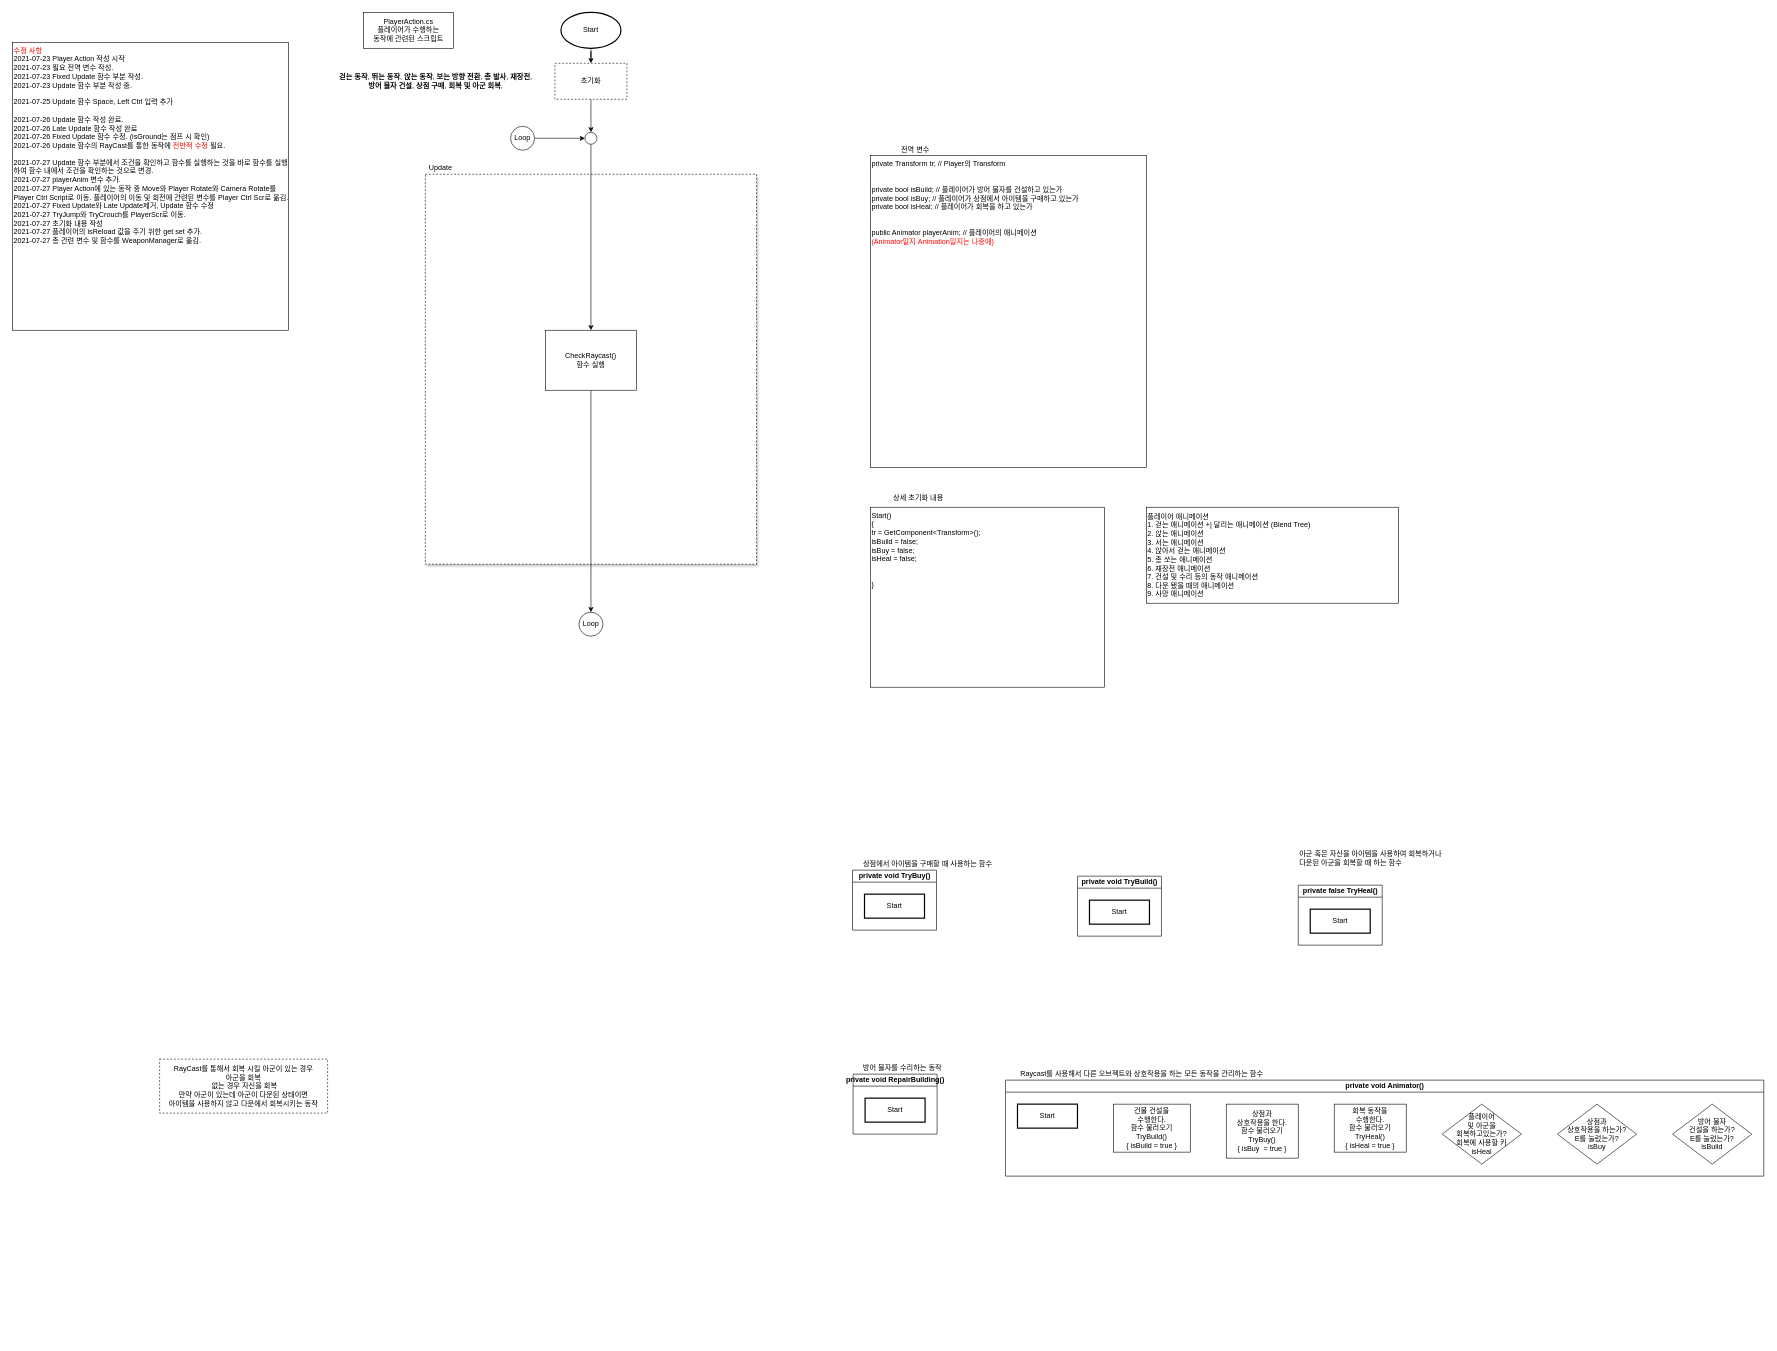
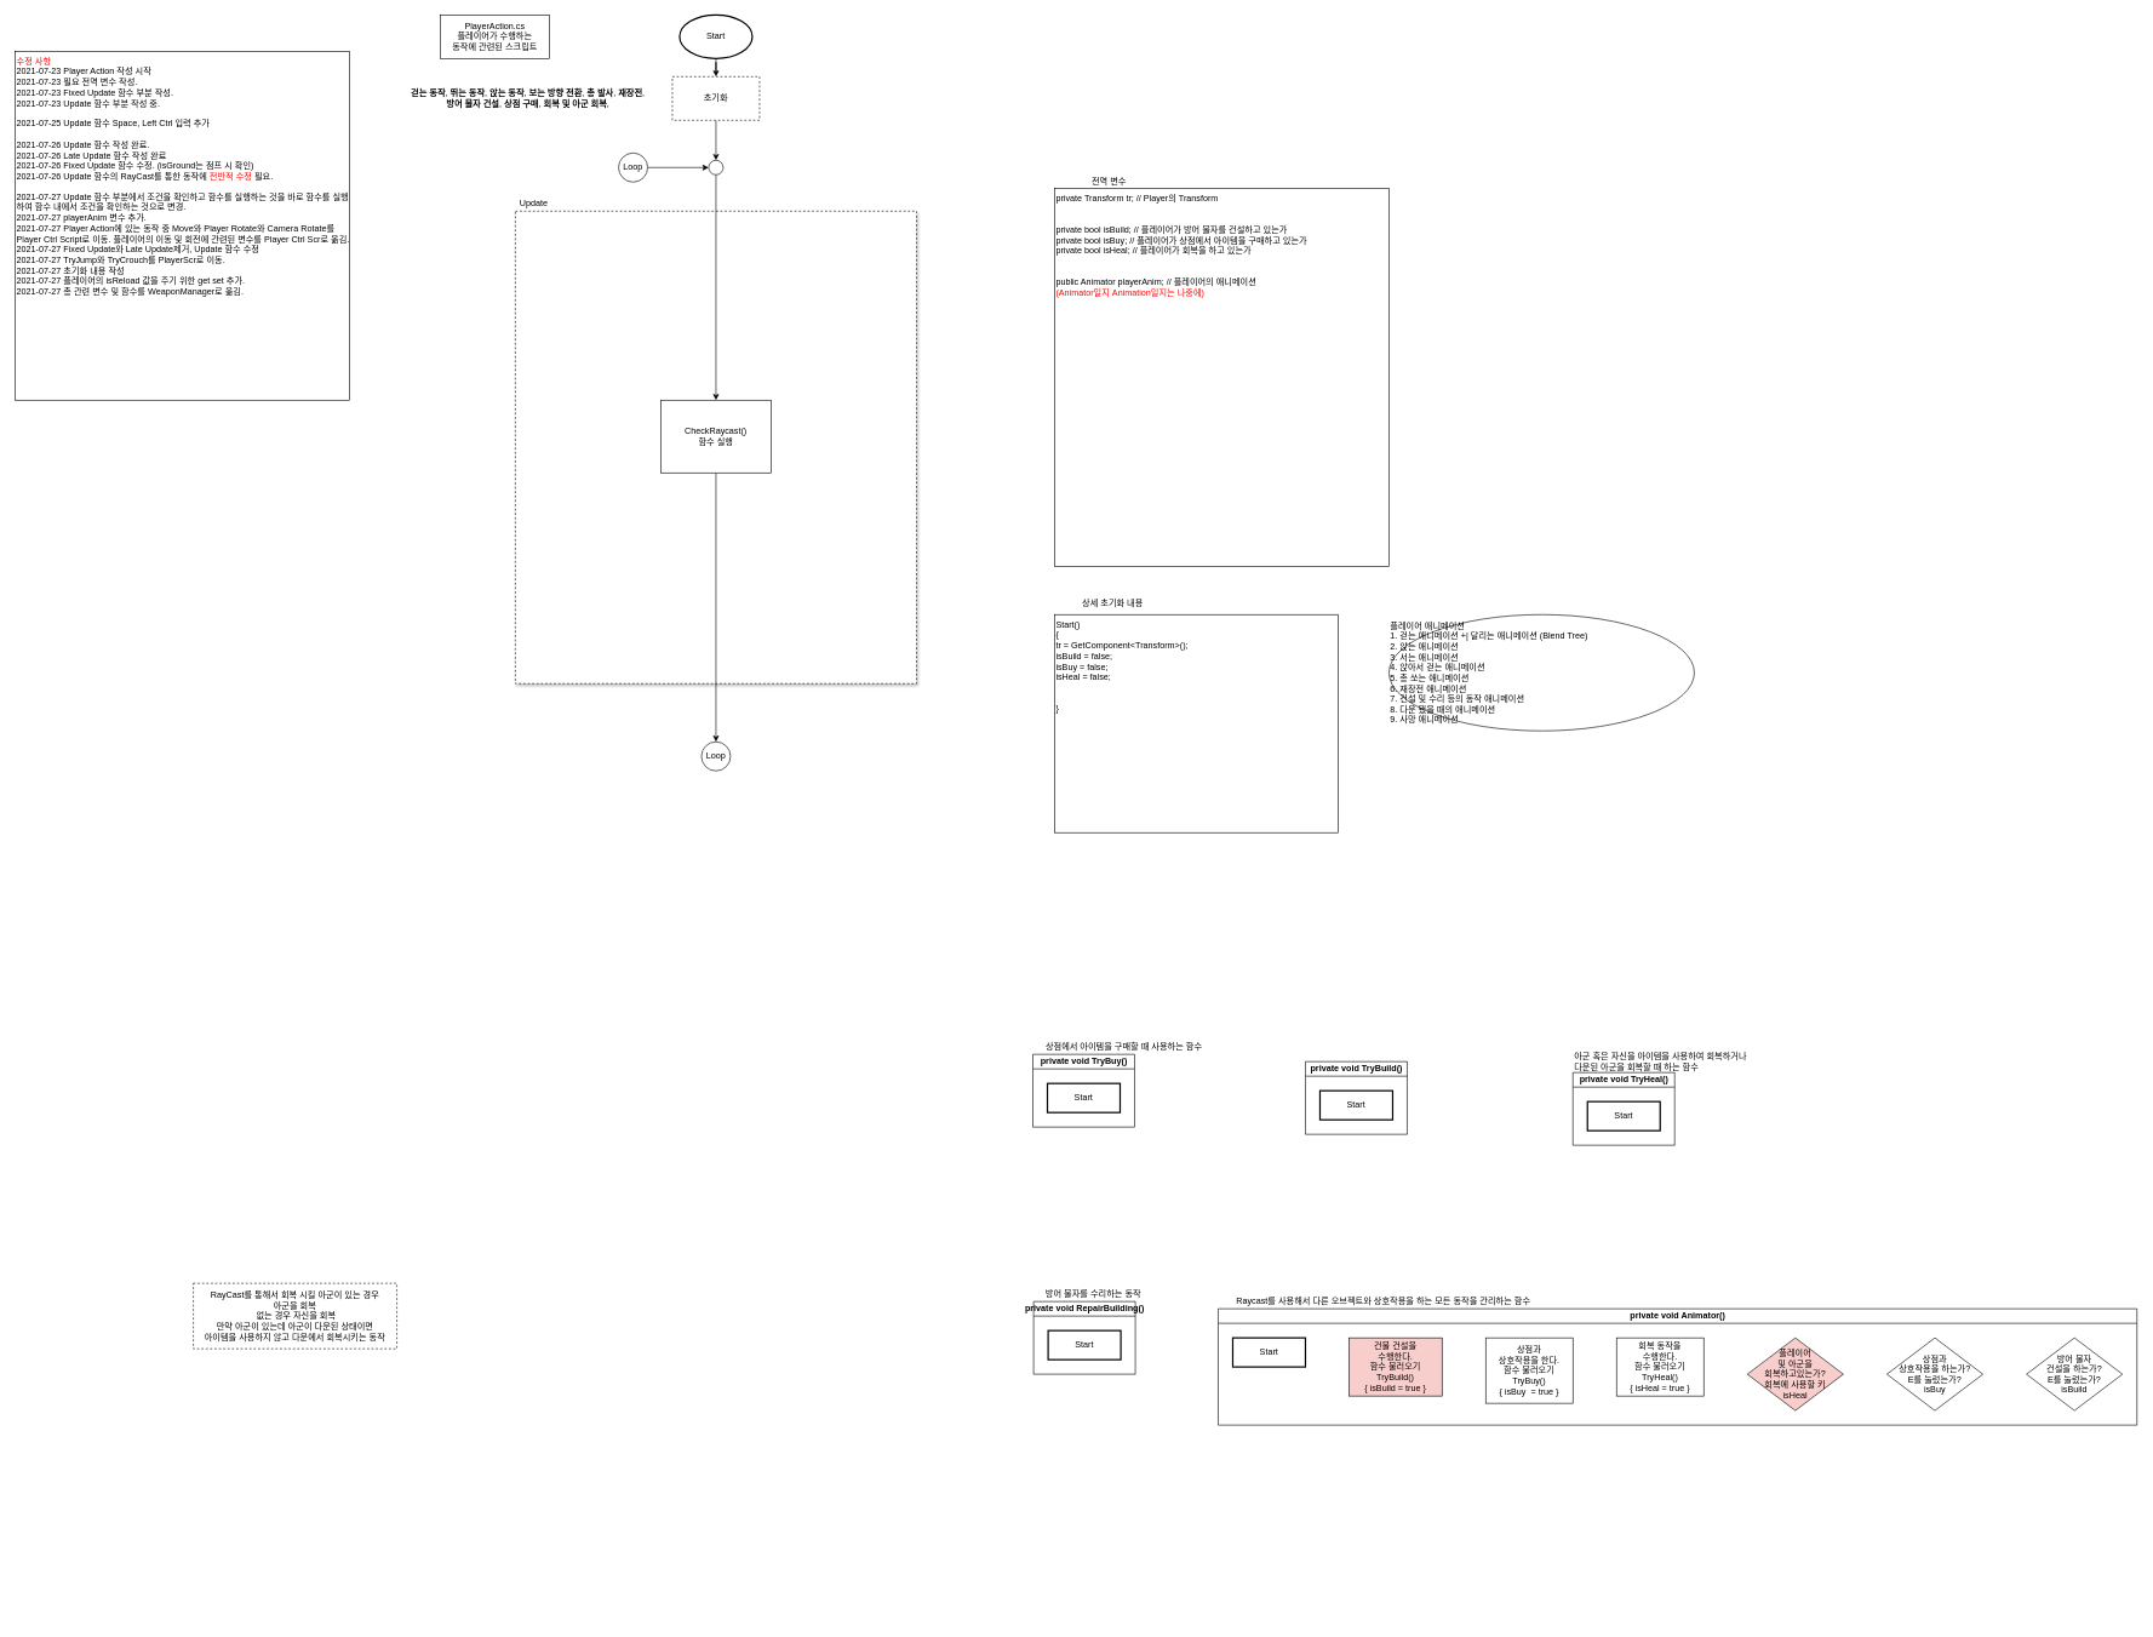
- <mxCell id="39" value="플레이어 애니메이션&lt;br&gt;1. 걷는 애니메이션 +| 달리는 애니메이션 (Blend Tree)&lt;br&gt;2. 앉는 애니메이션&lt;br&gt;3. 서는 애니메이션&lt;br&gt;4. 앉아서 걷는 애니메이션&lt;br&gt;5. 총 쏘는 애니메이션&lt;br&gt;6. 재장전 애니메이션&lt;br&gt;7. 건설 및 수리 등의 동작 애니메이션&lt;br&gt;8. 다운 됐을 때의 애니메이션&lt;br&gt;9. 사망 애니메이션" style="whiteSpace=wrap;html=1;align=left;" parent="1" vertex="1"><mxGeometry x="1910" y="845" width="420" height="160" as="geometry" /></mxCell>
+ <mxCell id="39" value="플레이어 애니메이션&lt;br&gt;1. 걷는 애니메이션 +| 달리는 애니메이션 (Blend Tree)&lt;br&gt;2. 앉는 애니메이션&lt;br&gt;3. 서는 애니메이션&lt;br&gt;4. 앉아서 걷는 애니메이션&lt;br&gt;5. 총 쏘는 애니메이션&lt;br&gt;6. 재장전 애니메이션&lt;br&gt;7. 건설 및 수리 등의 동작 애니메이션&lt;br&gt;8. 다운 됐을 때의 애니메이션&lt;br&gt;9. 사망 애니메이션" style="ellipse;whiteSpace=wrap;html=1;align=left;" parent="1" vertex="1"><mxGeometry x="1910" y="845" width="420" height="160" as="geometry" /></mxCell>
- <mxCell id="38" value="아군 혹은 자신을 아이템을 사용하여 회복하거나&lt;br&gt;다운된 아군을 회복할 때 하는 함수" style="text;html=1;align=left;verticalAlign=middle;resizable=0;points=[];autosize=1;" parent="1" vertex="1"><mxGeometry x="2163" y="1415" width="270" height="30" as="geometry" /></mxCell>
+ <mxCell id="38" value="아군 혹은 자신을 아이템을 사용하여 회복하거나&lt;br&gt;다운된 아군을 회복할 때 하는 함수" style="text;html=1;align=left;verticalAlign=middle;resizable=0;points=[];autosize=1;" parent="1" vertex="1"><mxGeometry x="2163" y="1445" width="270" height="30" as="geometry" /></mxCell>
- <mxCell id="20" value="private false TryHeal()" style="swimlane;html=1;startSize=20;horizontal=1;childLayout=flowLayout;flowOrientation=north;resizable=0;interRankCellSpacing=50;containerType=tree;shadow=0;" parent="1" vertex="1"><mxGeometry x="2163" y="1475" width="140" height="100" as="geometry" /></mxCell>
+ <mxCell id="20" value="private void TryHeal()" style="swimlane;html=1;startSize=20;horizontal=1;childLayout=flowLayout;flowOrientation=north;resizable=0;interRankCellSpacing=50;containerType=tree;shadow=0;" parent="1" vertex="1"><mxGeometry x="2163" y="1475" width="140" height="100" as="geometry" /></mxCell>
- <mxCell id="25" value="건물 건설을&lt;br&gt;수행한다.&lt;br&gt;함수 불러오기&lt;br&gt;TryBuild()&lt;br&gt;{ isBuild = true }" style="whiteSpace=wrap;html=1;rounded=0;" parent="23" vertex="1"><mxGeometry x="180" y="40" width="128" height="80" as="geometry" /></mxCell>
+ <mxCell id="25" value="건물 건설을&lt;br&gt;수행한다.&lt;br&gt;함수 불러오기&lt;br&gt;TryBuild()&lt;br&gt;{ isBuild = true }" style="whiteSpace=wrap;html=1;rounded=0;fillColor=#f8cecc;" parent="23" vertex="1"><mxGeometry x="180" y="40" width="128" height="80" as="geometry" /></mxCell>
- <mxCell id="28" value="플레이어&lt;br&gt;및 아군을&lt;br&gt;회복하고있는가?&lt;br&gt;회복에 사용할 키&lt;br&gt;isHeal&lt;br&gt;" style="rhombus;whiteSpace=wrap;html=1;rounded=0;" parent="23" vertex="1"><mxGeometry x="728" y="40" width="132" height="100" as="geometry" /></mxCell>
+ <mxCell id="28" value="플레이어&lt;br&gt;및 아군을&lt;br&gt;회복하고있는가?&lt;br&gt;회복에 사용할 키&lt;br&gt;isHeal&lt;br&gt;" style="rhombus;whiteSpace=wrap;html=1;rounded=0;fillColor=#f8cecc;" parent="23" vertex="1"><mxGeometry x="728" y="40" width="132" height="100" as="geometry" /></mxCell>
